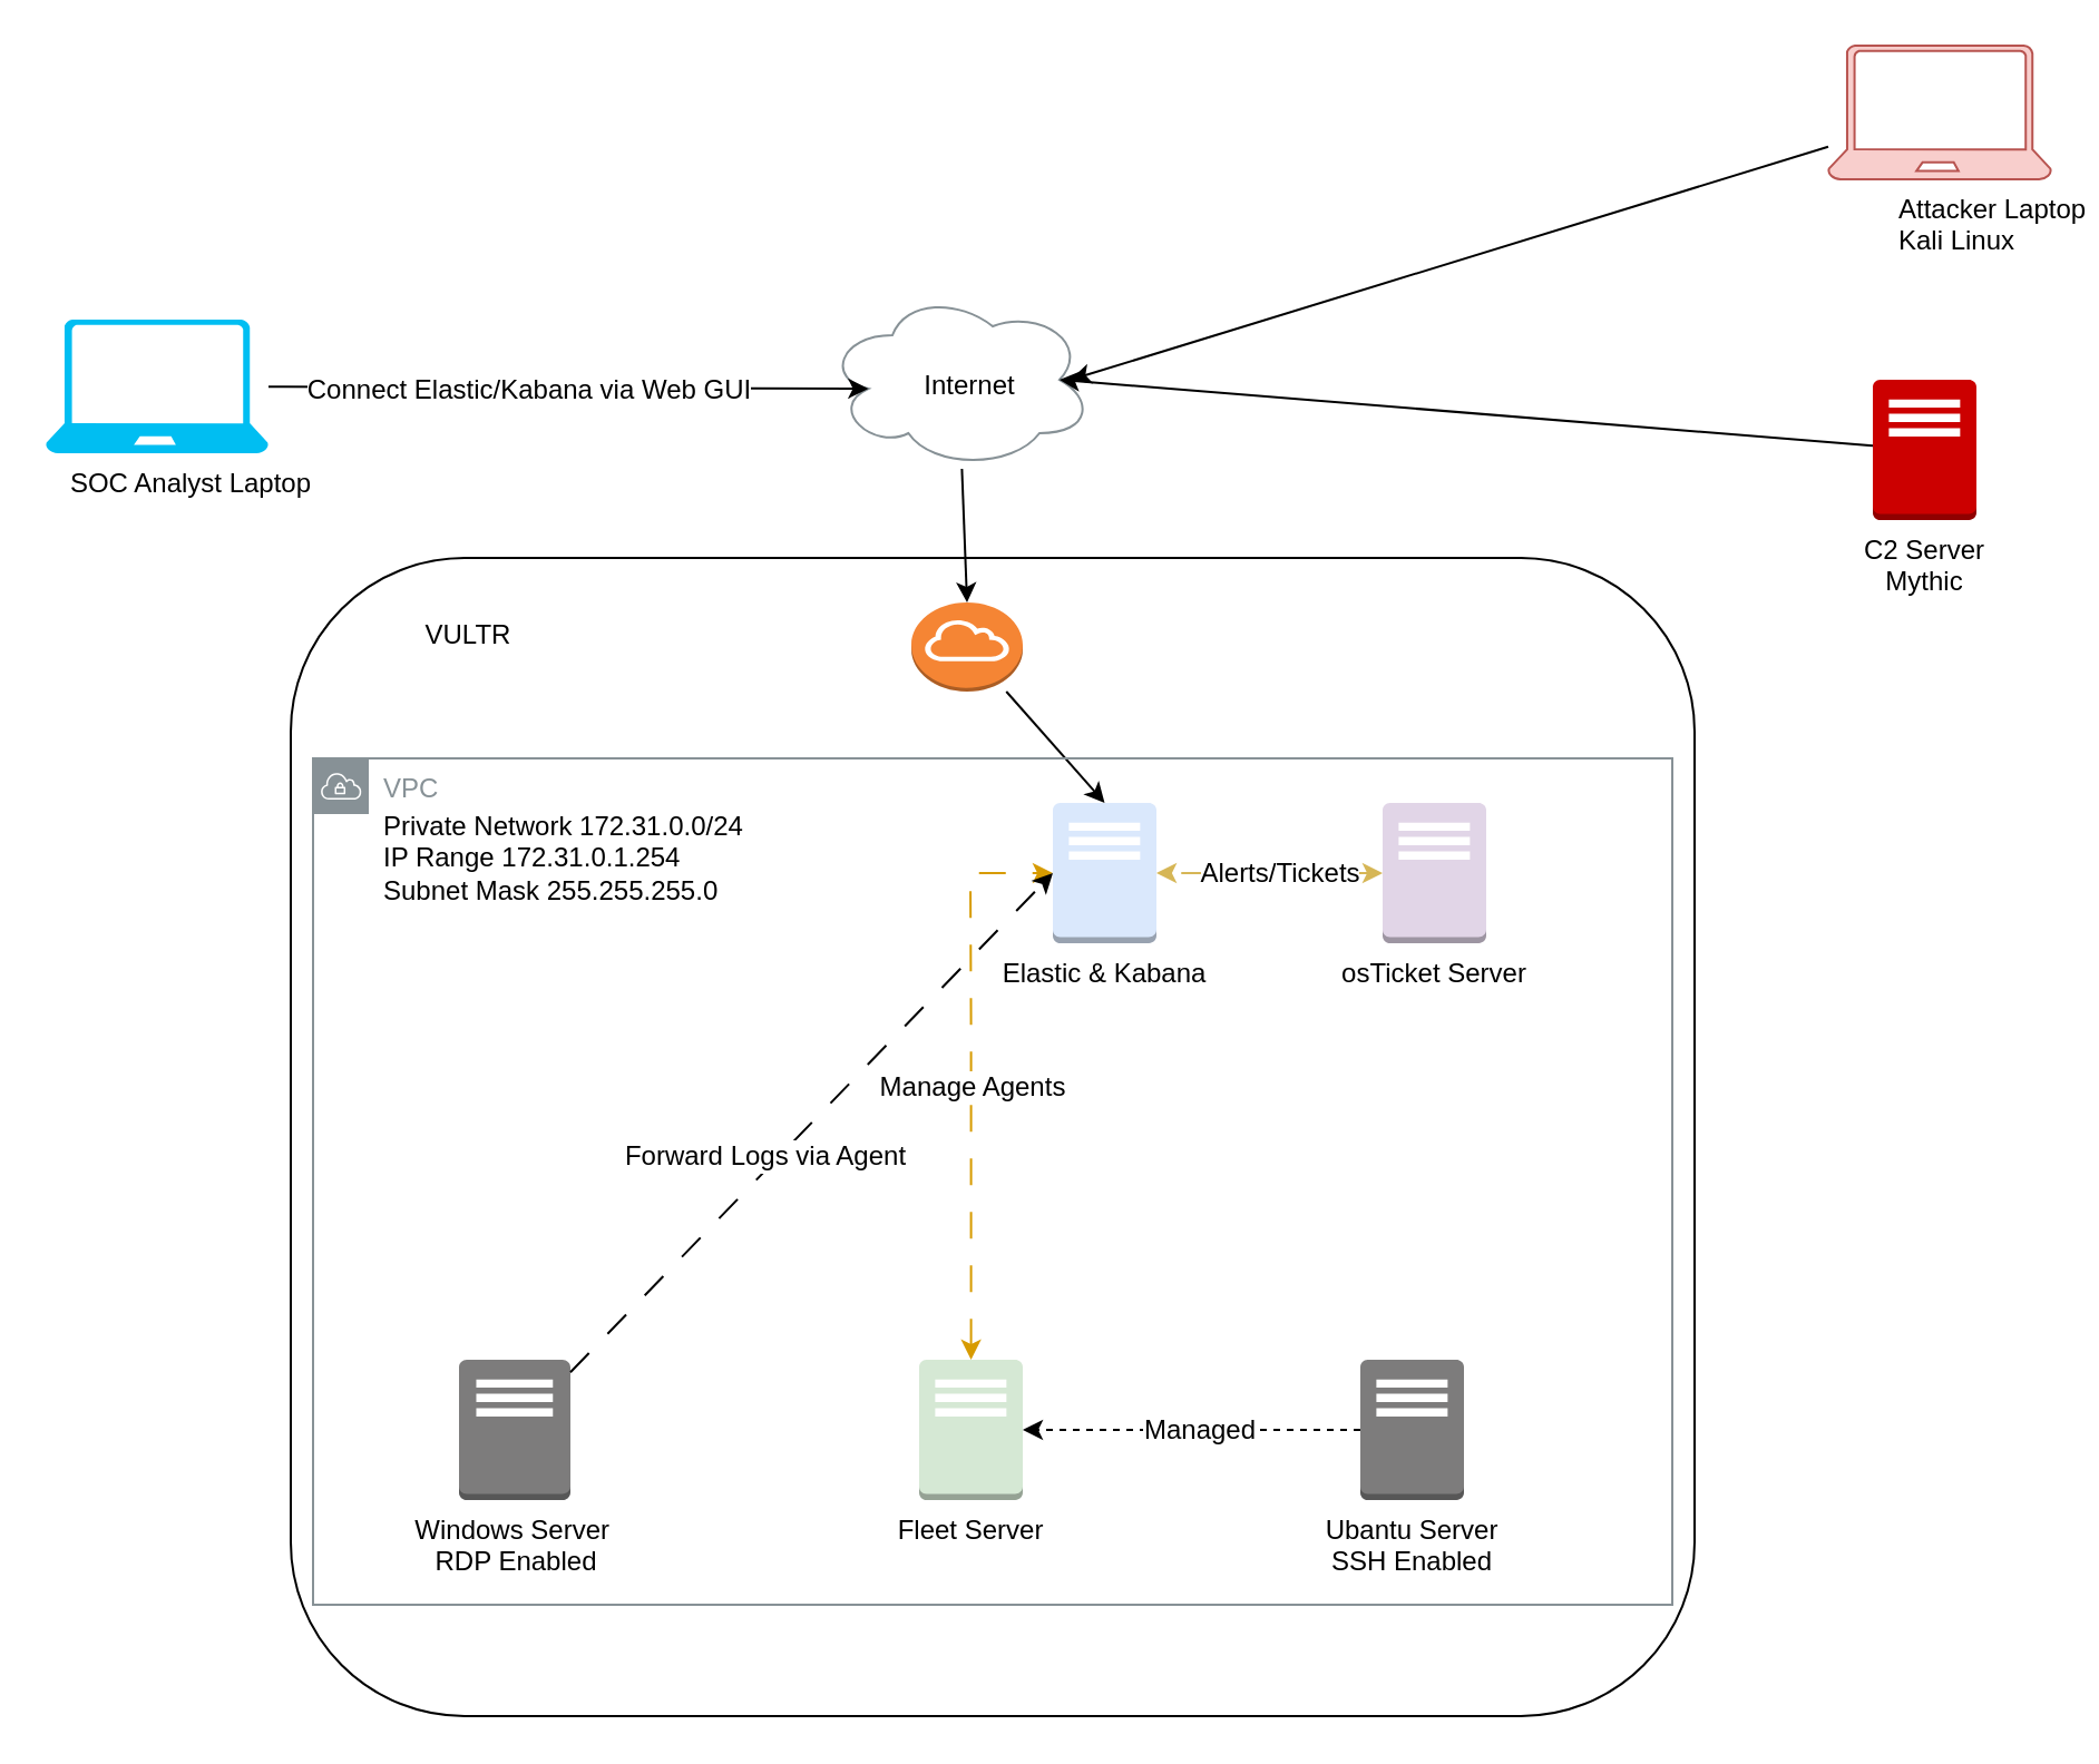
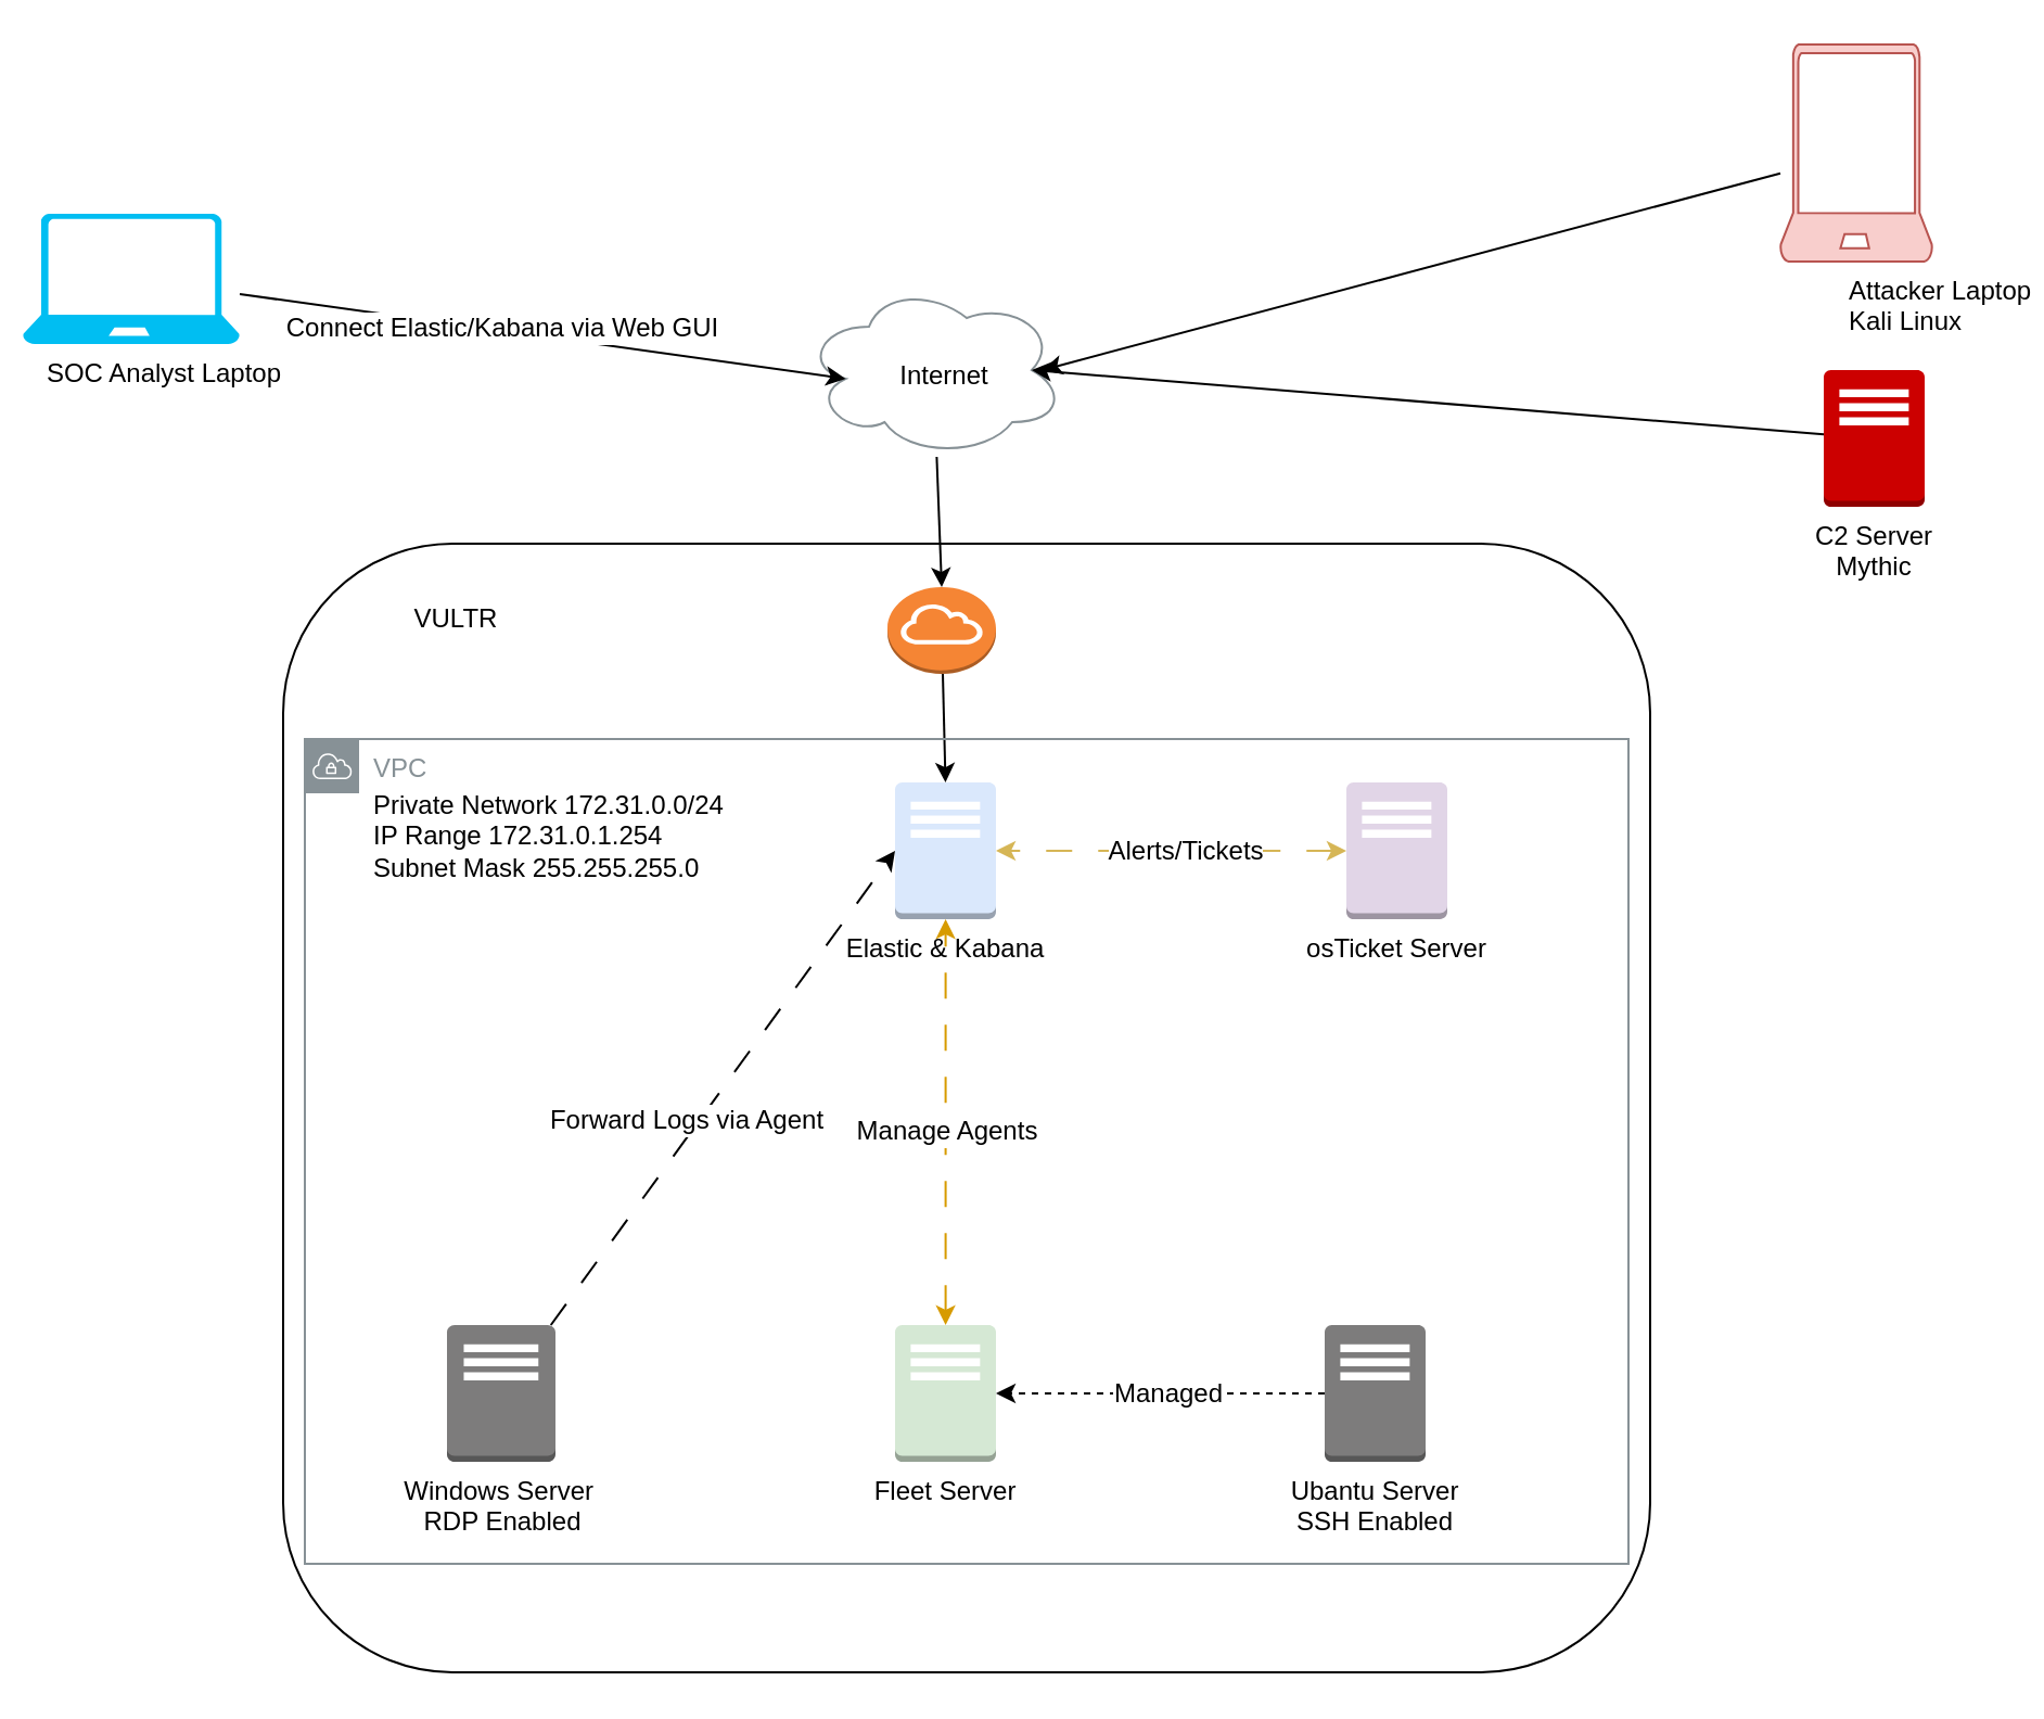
- <mxCell id="29" value="Attacker Laptop&lt;div&gt;Kali Linux&lt;/div&gt;" style="verticalLabelPosition=bottom;html=1;verticalAlign=top;align=left;strokeColor=#b85450;fillColor=#f8cecc;shape=mxgraph.azure.laptop;pointerEvents=1;dashed=0;sketch=0;spacingLeft=30;fontFamily=Helvetica;fontSize=12;fontStyle=0;resizable=1;" vertex="1" parent="1"><mxGeometry x="820" y="20" width="100" height="60" as="geometry" /></mxCell>
+ <mxCell id="29" value="Attacker Laptop&lt;div&gt;Kali Linux&lt;/div&gt;" style="verticalLabelPosition=bottom;html=1;verticalAlign=top;align=left;strokeColor=#b85450;fillColor=#f8cecc;shape=mxgraph.azure.laptop;pointerEvents=1;dashed=0;sketch=0;spacingLeft=30;fontFamily=Helvetica;fontSize=12;fontStyle=0;resizable=1;" vertex="1" parent="1"><mxGeometry x="820" y="20" width="70" height="100" as="geometry" /></mxCell>
- <mxCell id="24" value="&lt;font color=&quot;#000000&quot;&gt;SOC Analyst Laptop&lt;/font&gt;" style="verticalLabelPosition=bottom;html=1;verticalAlign=top;align=center;strokeColor=none;fillColor=#00BEF2;shape=mxgraph.azure.laptop;pointerEvents=1;dashed=0;sketch=0;spacingLeft=30;fontFamily=Helvetica;fontSize=12;fontColor=#879196;fontStyle=0;resizable=1;" vertex="1" parent="1"><mxGeometry x="20" y="143" width="100" height="60" as="geometry" /></mxCell>
+ <mxCell id="24" value="&lt;font color=&quot;#000000&quot;&gt;SOC Analyst Laptop&lt;/font&gt;" style="verticalLabelPosition=bottom;html=1;verticalAlign=top;align=center;strokeColor=none;fillColor=#00BEF2;shape=mxgraph.azure.laptop;pointerEvents=1;dashed=0;sketch=0;spacingLeft=30;fontFamily=Helvetica;fontSize=12;fontColor=#879196;fontStyle=0;resizable=1;" vertex="1" parent="1"><mxGeometry x="10" y="98" width="100" height="60" as="geometry" /></mxCell>
- <mxCell id="4" value="Elastic &amp;amp; Kabana" style="outlineConnect=0;dashed=0;verticalLabelPosition=bottom;verticalAlign=top;align=center;html=1;shape=mxgraph.aws3.traditional_server;fillColor=#dae8fc;strokeColor=#6c8ebf;" vertex="1" parent="1"><mxGeometry x="472" y="360" width="46.5" height="63" as="geometry" /></mxCell>
+ <mxCell id="4" value="Elastic &amp;amp; Kabana" style="outlineConnect=0;dashed=0;verticalLabelPosition=bottom;verticalAlign=top;align=center;html=1;shape=mxgraph.aws3.traditional_server;fillColor=#dae8fc;strokeColor=#6c8ebf;" vertex="1" parent="1"><mxGeometry x="412" y="360" width="46.5" height="63" as="geometry" /></mxCell>
